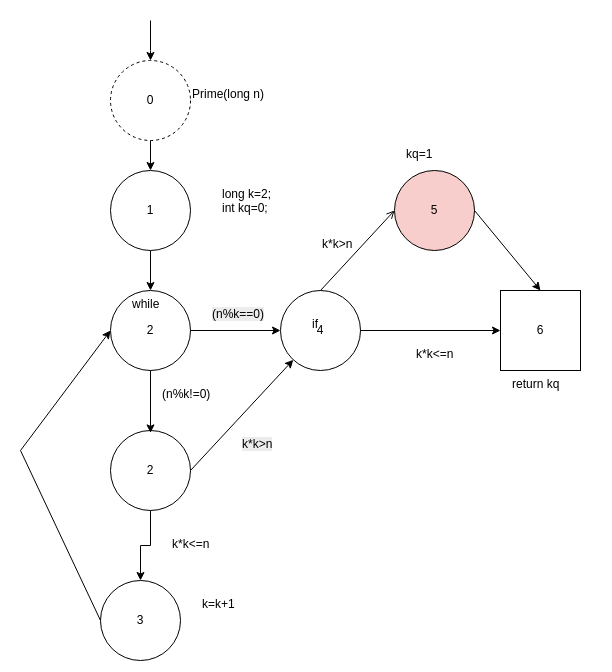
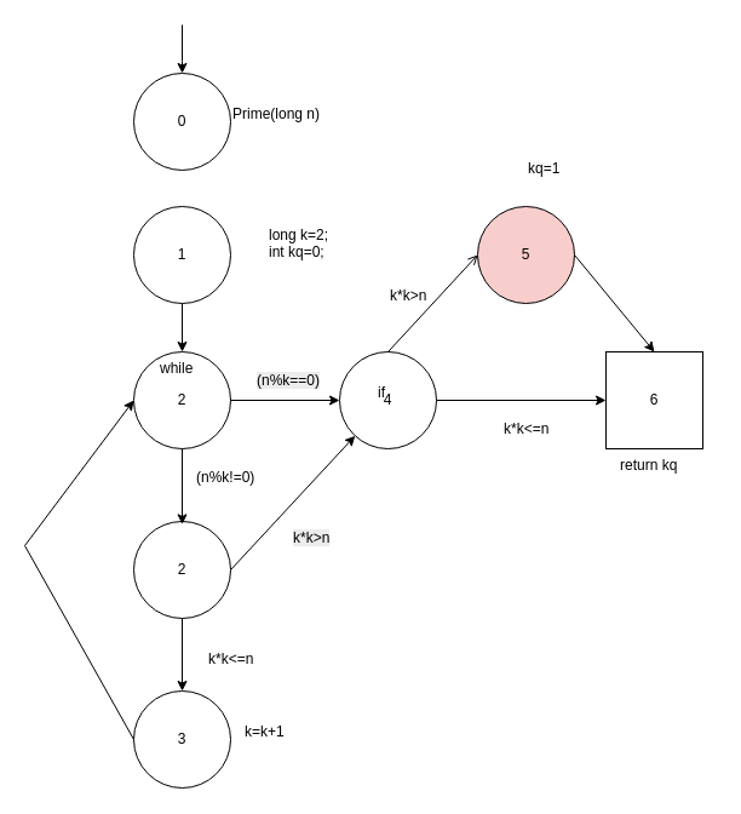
- <mxCell id="2" value="0" style="ellipse;whiteSpace=wrap;html=1;aspect=fixed;dashed=1;" vertex="1" parent="1"><mxGeometry x="110" y="60" width="80" height="80" as="geometry" /></mxCell>
+ <mxCell id="2" value="0" style="ellipse;whiteSpace=wrap;html=1;aspect=fixed;" vertex="1" parent="1"><mxGeometry x="110" y="60" width="80" height="80" as="geometry" /></mxCell>
- <mxCell id="31" value="kq=1" style="text;whiteSpace=wrap;html=1;" vertex="1" parent="1"><mxGeometry x="404" y="140" width="60" height="20" as="geometry" /></mxCell>
+ <mxCell id="31" value="kq=1" style="text;whiteSpace=wrap;html=1;" vertex="1" parent="1"><mxGeometry x="434" y="125" width="60" height="20" as="geometry" /></mxCell>
- <mxCell id="13" value="" style="endArrow=classic;html=1;rounded=0;entryX=0.5;entryY=0;entryDx=0;entryDy=0;exitX=0.5;exitY=1;exitDx=0;exitDy=0;" edge="1" parent="1" source="2" target="4"><mxGeometry width="50" height="50" relative="1" as="geometry"><mxPoint x="370" y="140" as="sourcePoint" /><mxPoint x="420" y="90" as="targetPoint" /></mxGeometry></mxCell>
- <mxCell id="8" value="3" style="ellipse;whiteSpace=wrap;html=1;aspect=fixed;" vertex="1" parent="1"><mxGeometry x="100" y="580" width="80" height="80" as="geometry" /></mxCell>
+ <mxCell id="8" value="3" style="ellipse;whiteSpace=wrap;html=1;aspect=fixed;" vertex="1" parent="1"><mxGeometry x="110" y="570" width="80" height="80" as="geometry" /></mxCell>
